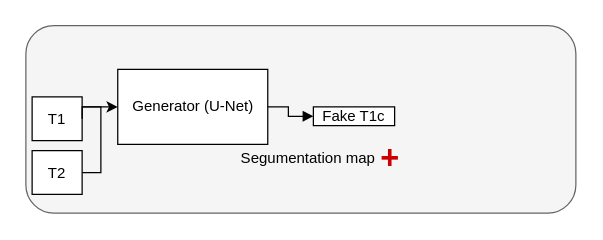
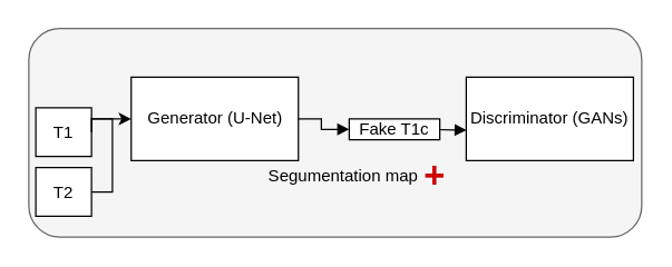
+ <mxCell id="4" value="Discriminator (GANs)" style="rounded=0;whiteSpace=wrap;html=1;" parent="1" vertex="1"><mxGeometry x="334" y="55" width="120" height="60" as="geometry" /></mxCell>
+ <mxCell id="7" style="edgeStyle=orthogonalEdgeStyle;rounded=0;orthogonalLoop=1;jettySize=auto;html=1;exitX=1;exitY=0.5;exitDx=0;exitDy=0;entryX=0.002;entryY=0.636;entryDx=0;entryDy=0;entryPerimeter=0;endArrow=block;endFill=1;" parent="1" source="9" target="4" edge="1"><mxGeometry relative="1" as="geometry"><Array as="points"><mxPoint x="304" y="93" /></Array></mxGeometry></mxCell>
